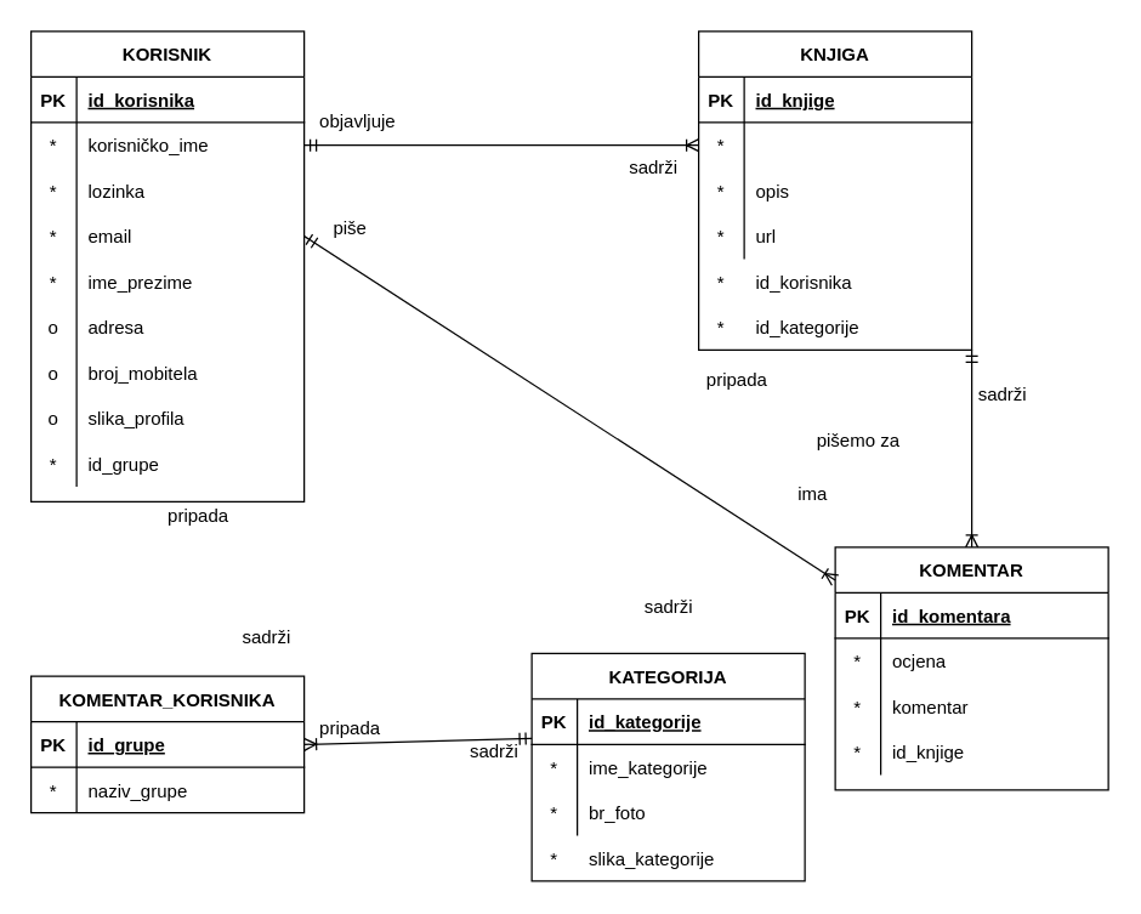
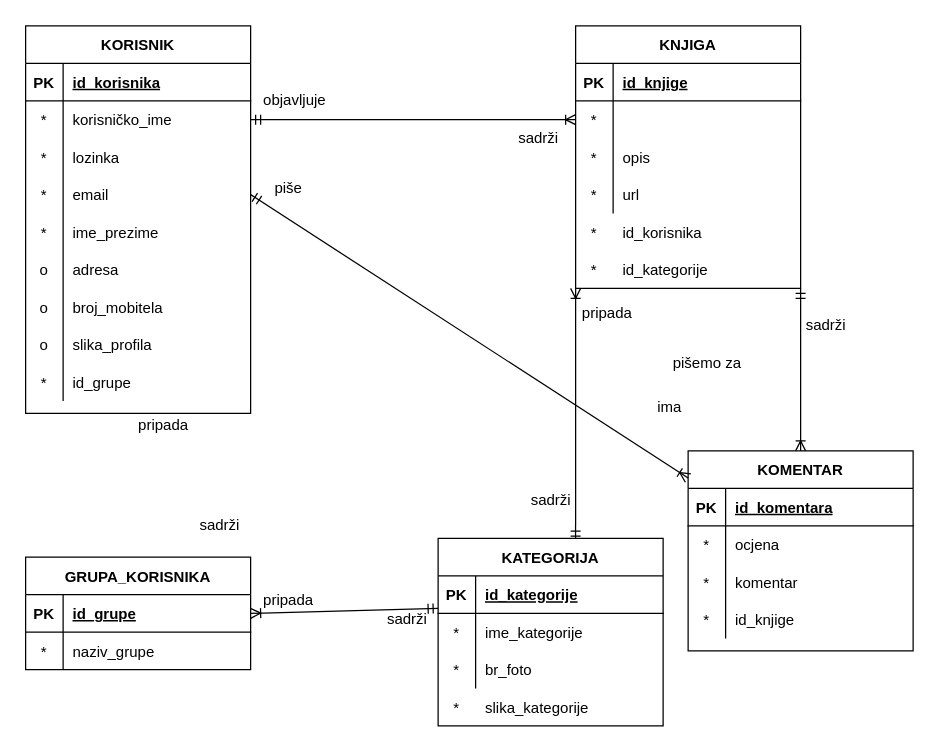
+ <mxCell id="44" value="" style="fontSize=12;html=1;endArrow=ERoneToMany;startArrow=ERmandOne;exitX=0.611;exitY=0.015;exitDx=0;exitDy=0;exitPerimeter=0;entryX=0;entryY=1;entryDx=0;entryDy=0;" parent="1" source="73" target="30" edge="1"><mxGeometry width="100" height="100" relative="1" as="geometry"><mxPoint x="520" y="180" as="sourcePoint" /><mxPoint x="410" y="180" as="targetPoint" /></mxGeometry></mxCell>
- <mxCell id="85" value="KOMENTAR_KORISNIKA" style="shape=table;startSize=30;container=1;collapsible=1;childLayout=tableLayout;fixedRows=1;rowLines=0;fontStyle=1;align=center;resizeLast=1;" parent="1" vertex="1"><mxGeometry x="20" y="445" width="180" height="90" as="geometry" /></mxCell>
+ <mxCell id="85" value="GRUPA_KORISNIKA" style="shape=table;startSize=30;container=1;collapsible=1;childLayout=tableLayout;fixedRows=1;rowLines=0;fontStyle=1;align=center;resizeLast=1;" parent="1" vertex="1"><mxGeometry x="20" y="445" width="180" height="90" as="geometry" /></mxCell>
